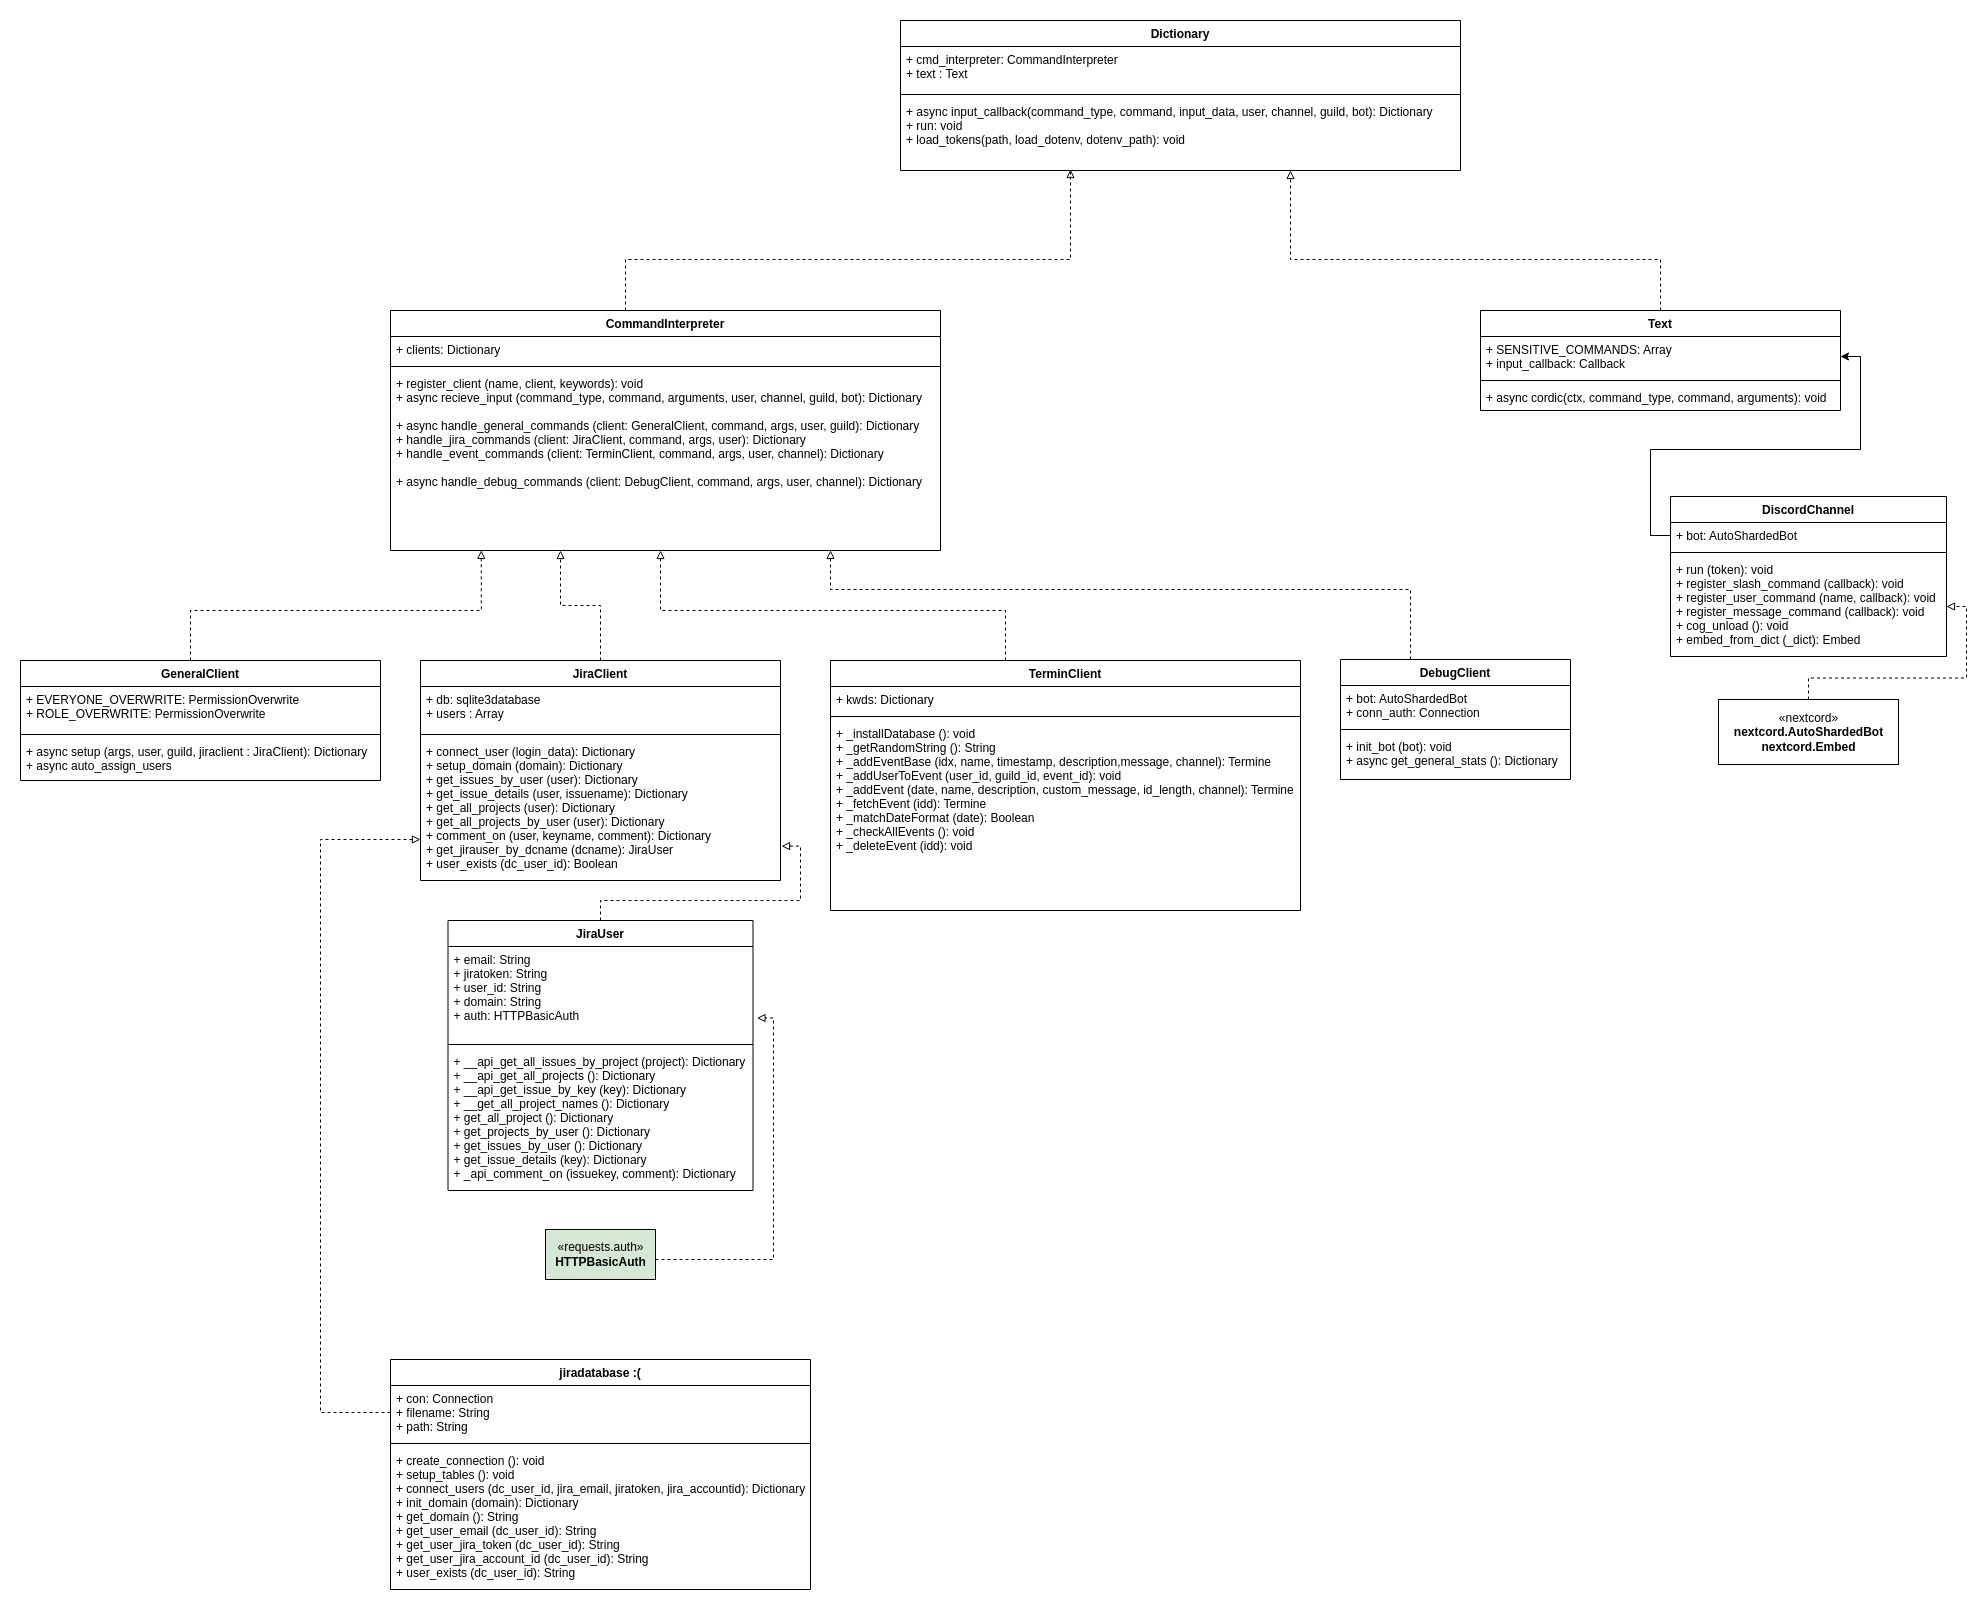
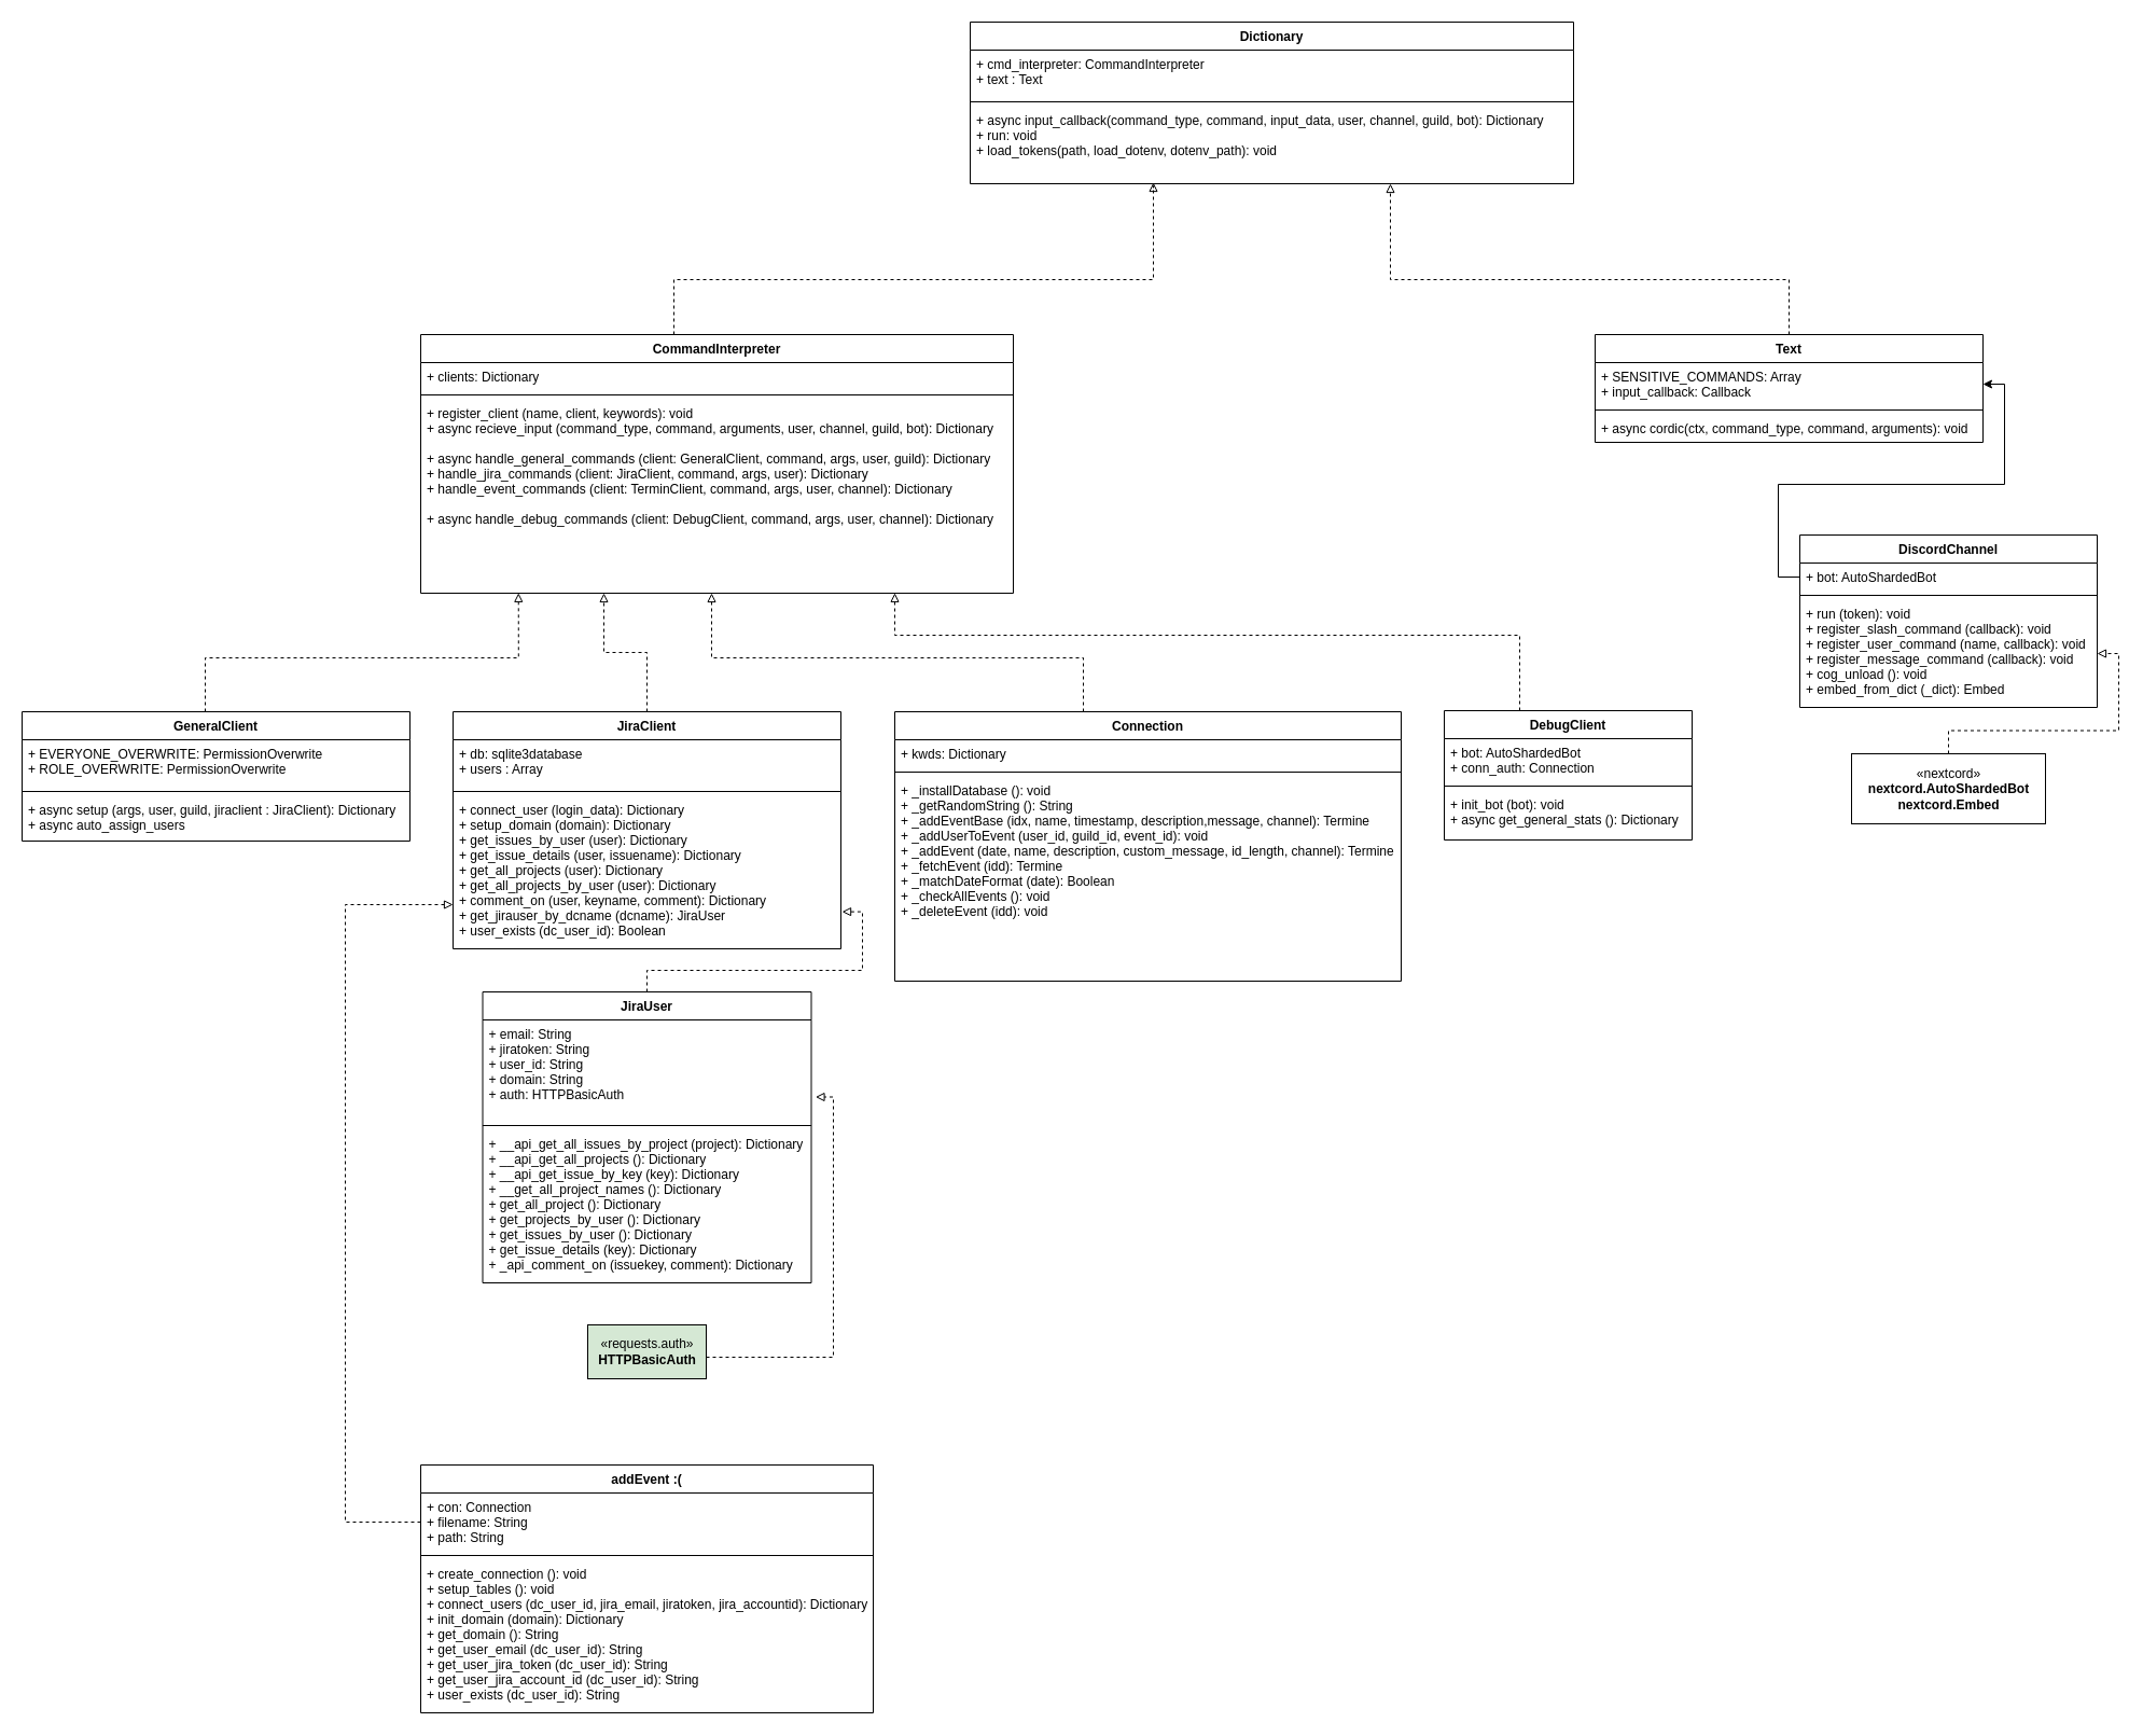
- <mxCell id="29" value="TerminClient" style="swimlane;fontStyle=1;align=center;verticalAlign=top;childLayout=stackLayout;horizontal=1;startSize=26;horizontalStack=0;resizeParent=1;resizeParentMax=0;resizeLast=0;collapsible=1;marginBottom=0;" parent="1" vertex="1"><mxGeometry x="830" y="660" width="470" height="250" as="geometry" /></mxCell>
+ <mxCell id="29" value="Connection" style="swimlane;fontStyle=1;align=center;verticalAlign=top;childLayout=stackLayout;horizontal=1;startSize=26;horizontalStack=0;resizeParent=1;resizeParentMax=0;resizeLast=0;collapsible=1;marginBottom=0;" parent="1" vertex="1"><mxGeometry x="830" y="660" width="470" height="250" as="geometry" /></mxCell>
- <mxCell id="50" value="jiradatabase :(" style="swimlane;fontStyle=1;align=center;verticalAlign=top;childLayout=stackLayout;horizontal=1;startSize=26;horizontalStack=0;resizeParent=1;resizeParentMax=0;resizeLast=0;collapsible=1;marginBottom=0;" vertex="1" parent="1"><mxGeometry x="390" y="1359" width="420" height="230" as="geometry" /></mxCell>
+ <mxCell id="50" value="addEvent :(" style="swimlane;fontStyle=1;align=center;verticalAlign=top;childLayout=stackLayout;horizontal=1;startSize=26;horizontalStack=0;resizeParent=1;resizeParentMax=0;resizeLast=0;collapsible=1;marginBottom=0;" vertex="1" parent="1"><mxGeometry x="390" y="1359" width="420" height="230" as="geometry" /></mxCell>
